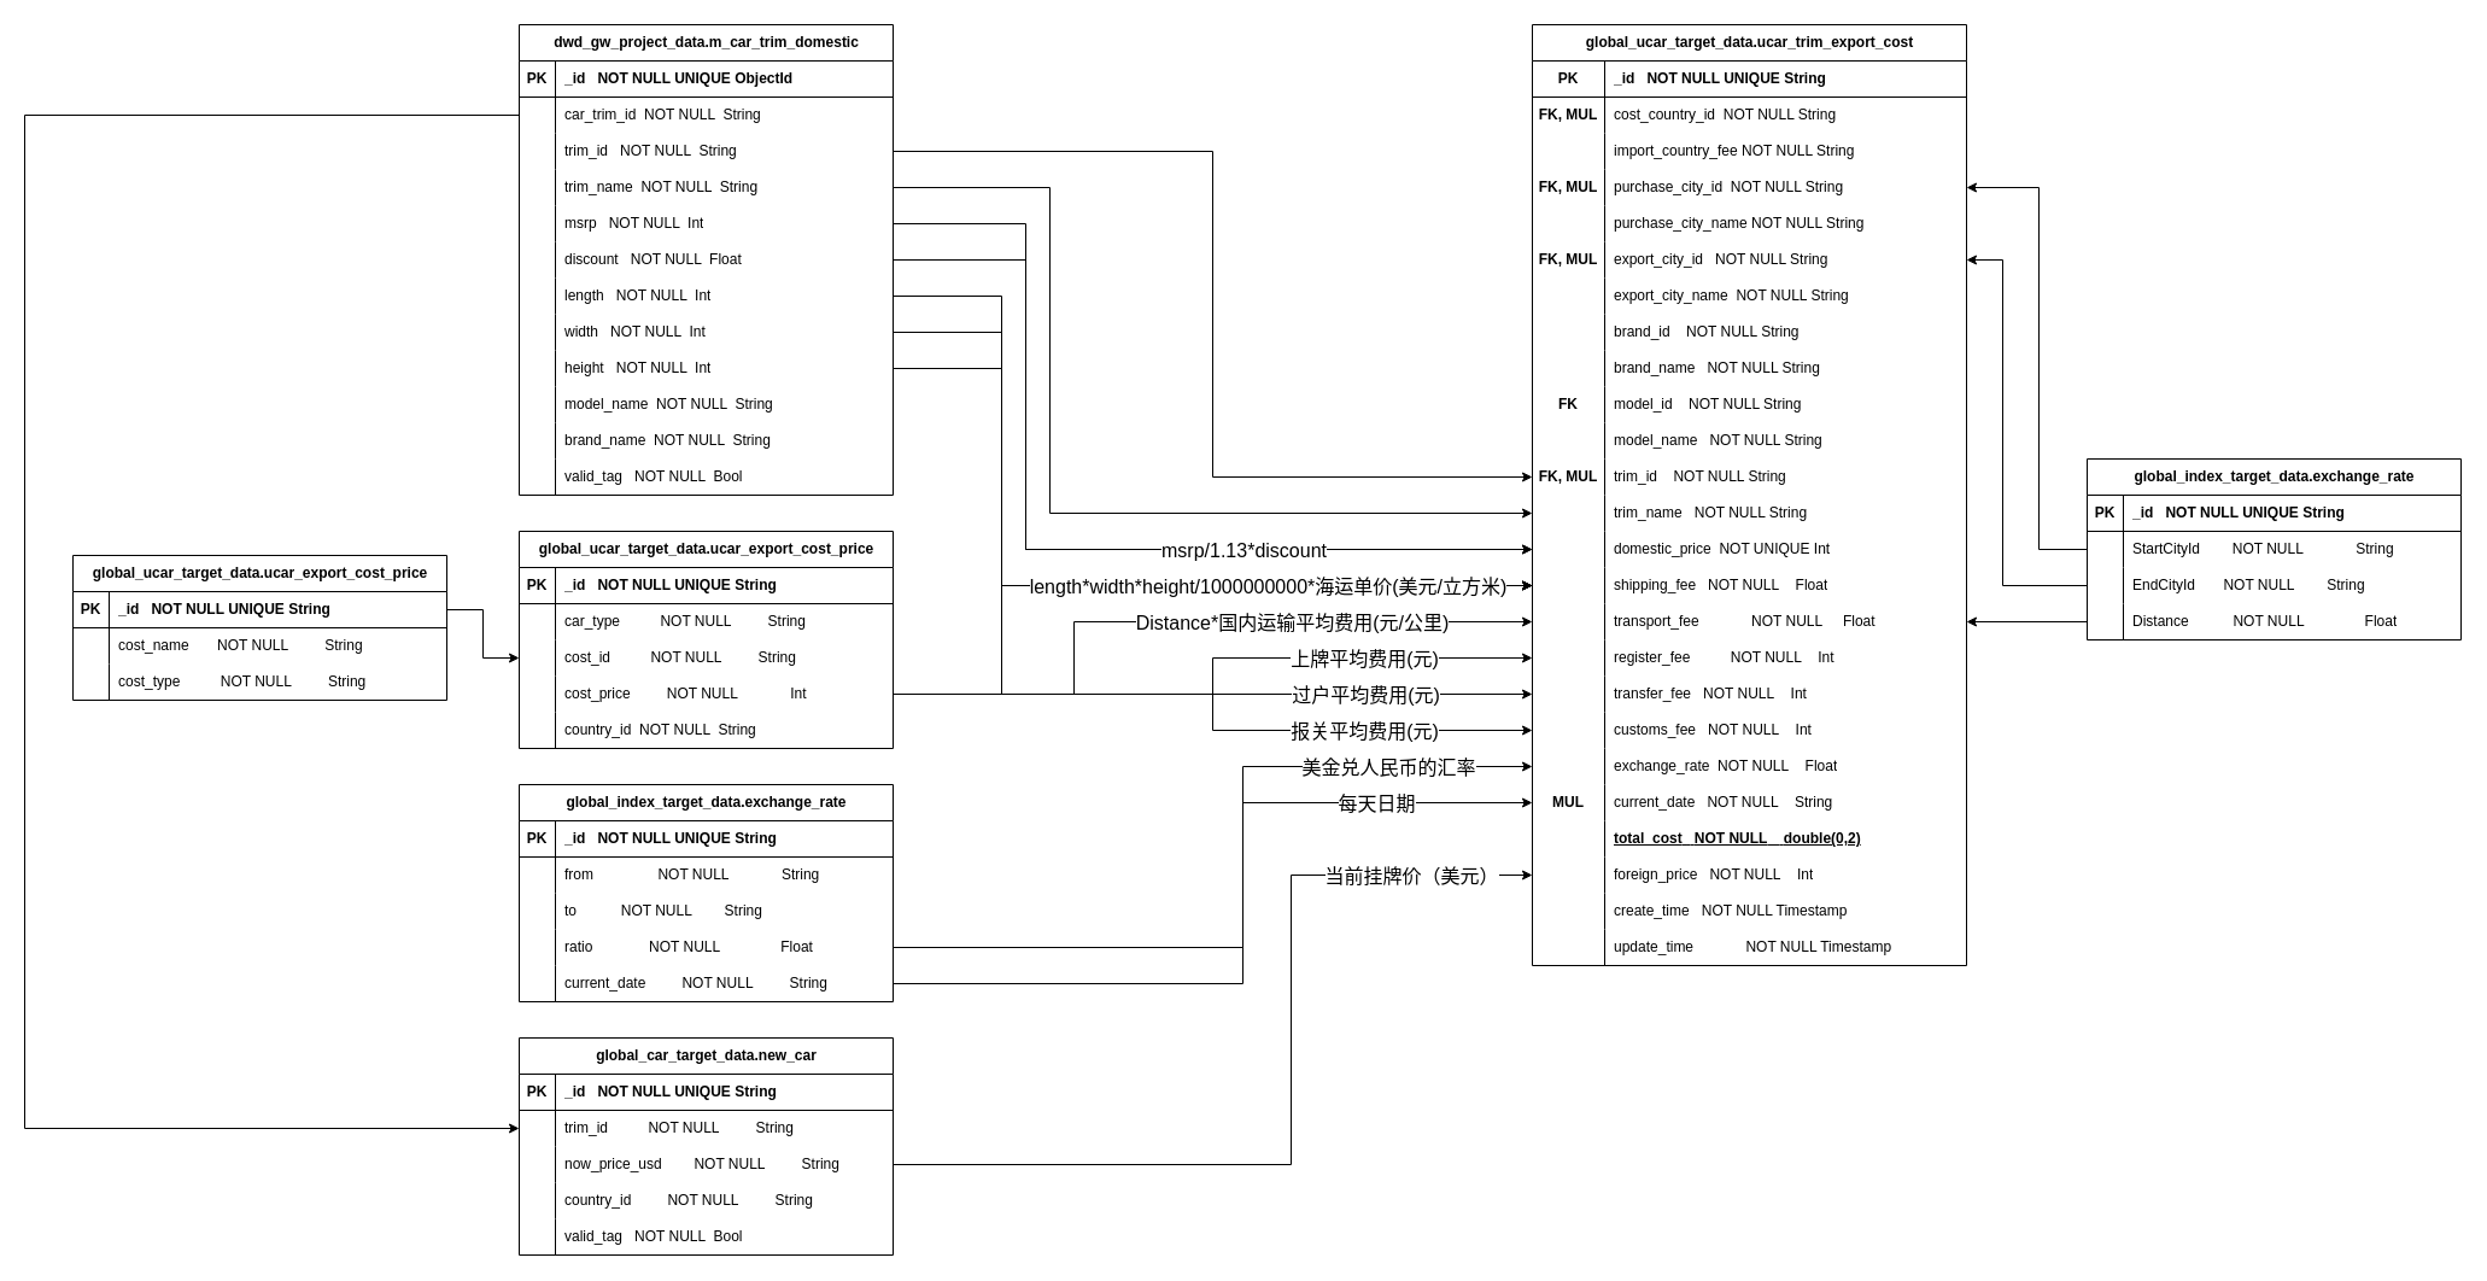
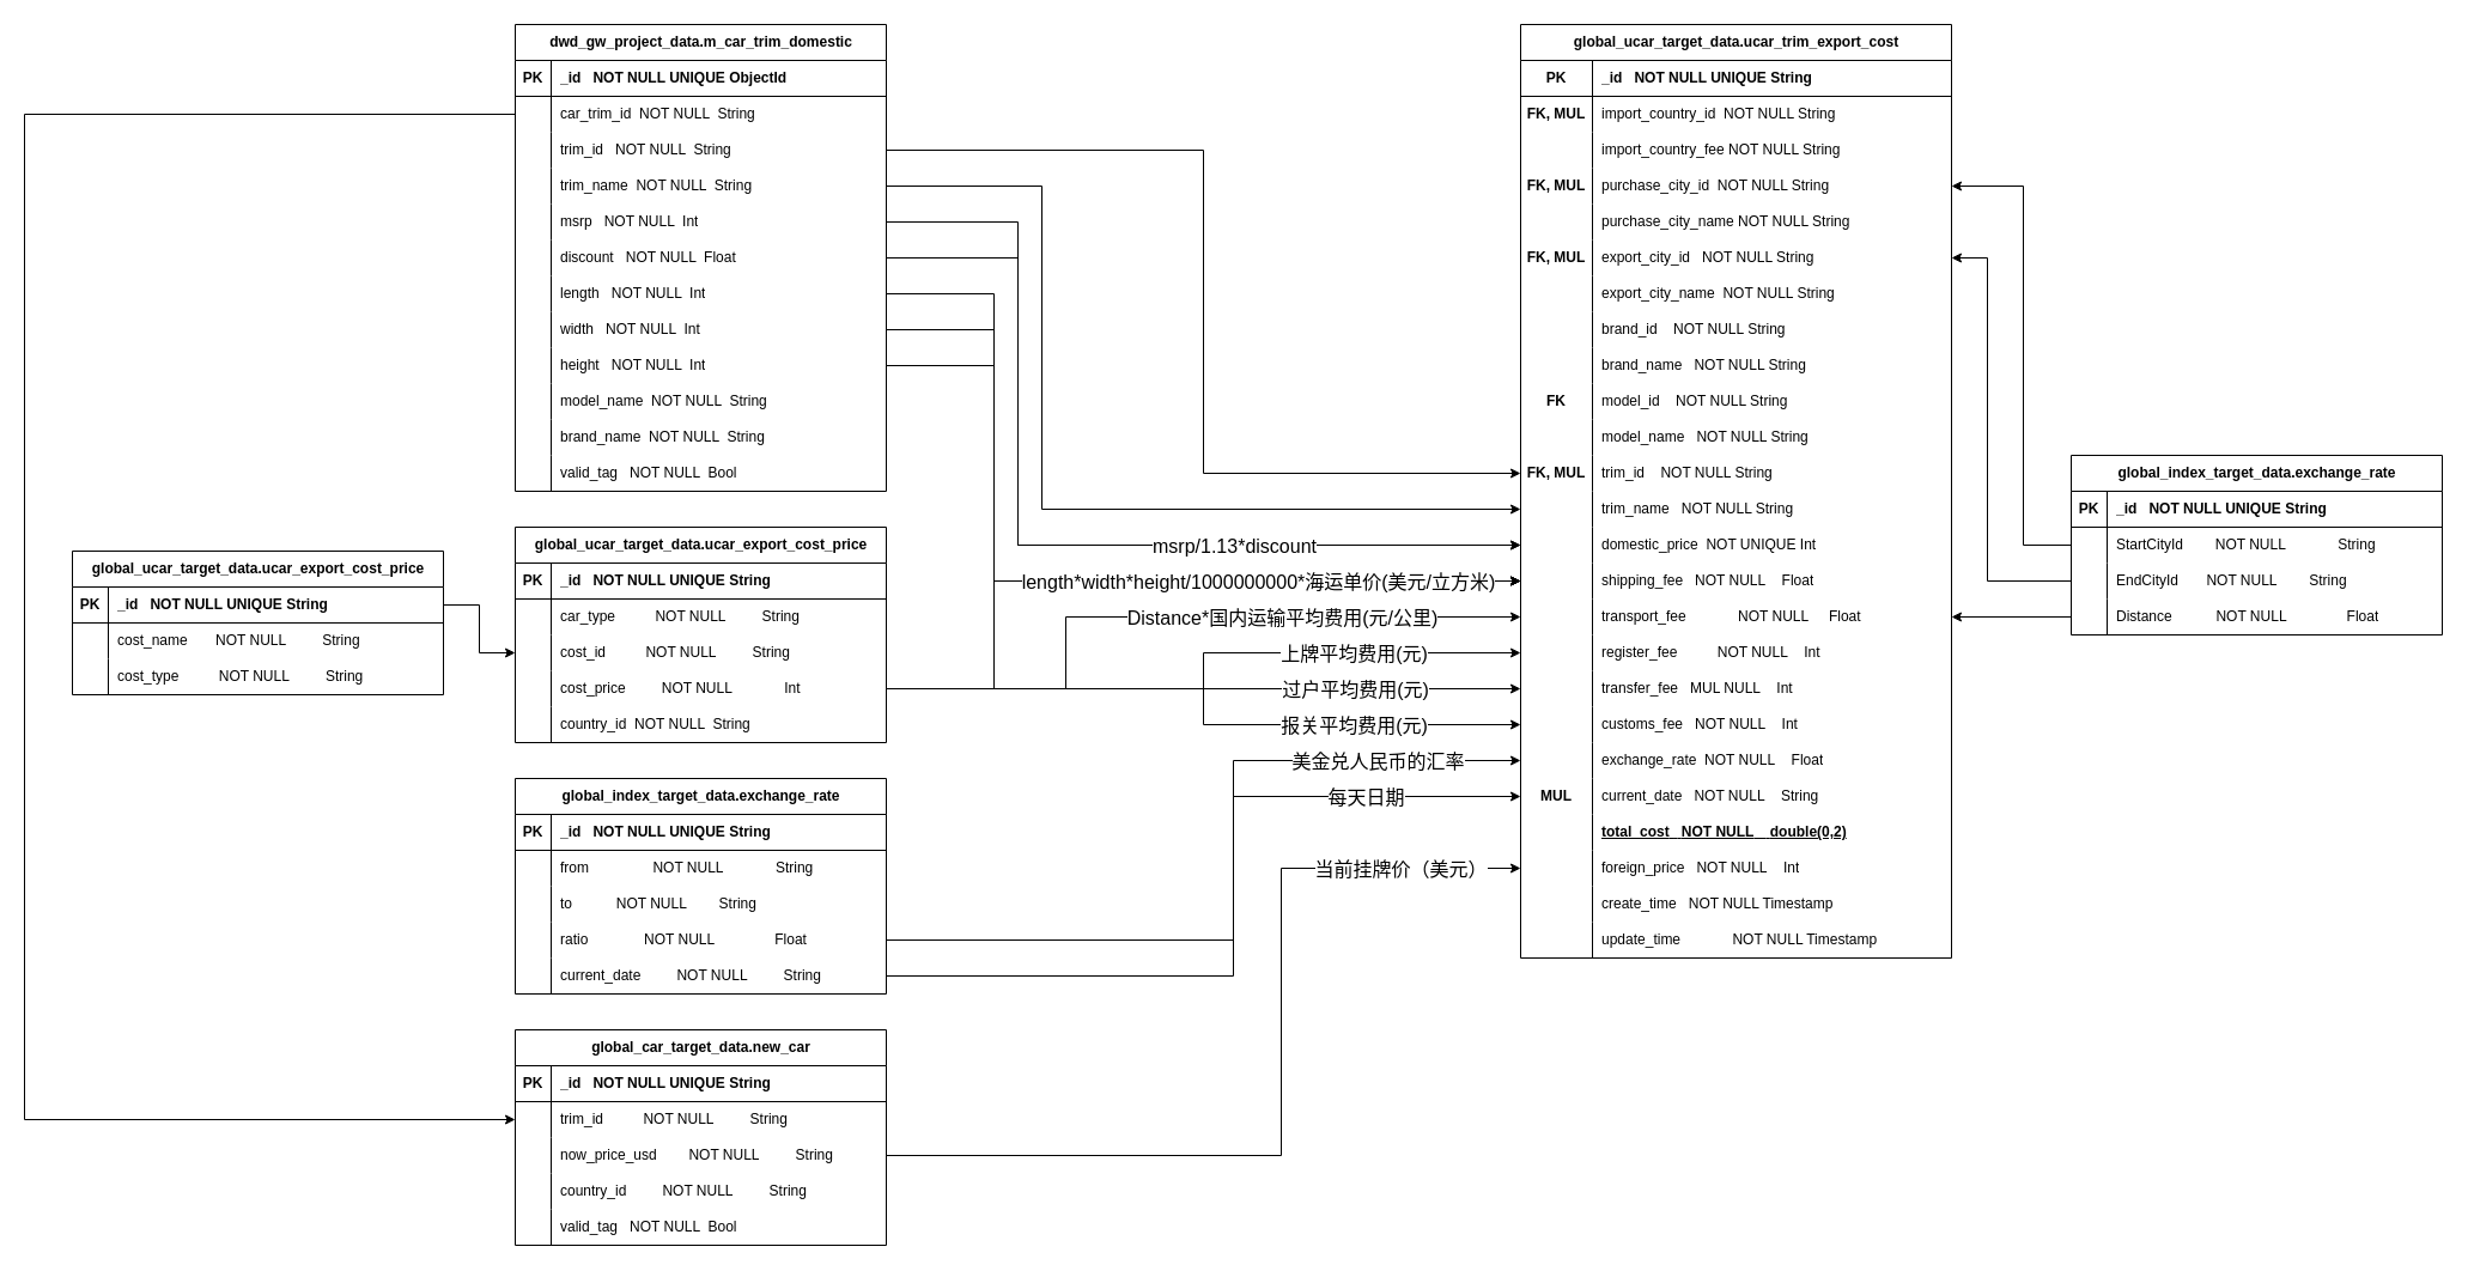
- <mxCell id="9" value="cost_country_id&lt;span style=&quot;white-space: pre;&quot;&gt; &lt;span style=&quot;white-space: pre;&quot;&gt; &lt;/span&gt;N&lt;/span&gt;OT NULL&lt;span style=&quot;white-space: pre;&quot;&gt; &lt;/span&gt;String" style="shape=partialRectangle;connectable=0;fillColor=none;top=0;left=0;bottom=0;right=0;align=left;spacingLeft=6;overflow=hidden;whiteSpace=wrap;html=1;" vertex="1" parent="7"><mxGeometry x="60" width="300" height="30" as="geometry"><mxRectangle width="300" height="30" as="alternateBounds" /></mxGeometry></mxCell>
+ <mxCell id="9" value="import_country_id&lt;span style=&quot;white-space: pre;&quot;&gt; &lt;span style=&quot;white-space: pre;&quot;&gt; &lt;/span&gt;N&lt;/span&gt;OT NULL&lt;span style=&quot;white-space: pre;&quot;&gt; &lt;/span&gt;String" style="shape=partialRectangle;connectable=0;fillColor=none;top=0;left=0;bottom=0;right=0;align=left;spacingLeft=6;overflow=hidden;whiteSpace=wrap;html=1;" vertex="1" parent="7"><mxGeometry x="60" width="300" height="30" as="geometry"><mxRectangle width="300" height="30" as="alternateBounds" /></mxGeometry></mxCell>
- <mxCell id="57" value="transfer_fee&lt;span style=&quot;white-space: pre;&quot;&gt; &lt;span style=&quot;white-space: pre;&quot;&gt; &lt;/span&gt;&lt;/span&gt;&lt;span style=&quot;white-space: pre;&quot;&gt; &lt;/span&gt;NOT NULL&lt;span style=&quot;&quot;&gt;&lt;span style=&quot;white-space: pre;&quot;&gt;&amp;nbsp;&amp;nbsp;&amp;nbsp;&lt;span style=&quot;white-space: pre;&quot;&gt; &lt;/span&gt;&lt;/span&gt;&lt;/span&gt;Int" style="shape=partialRectangle;connectable=0;fillColor=none;top=0;left=0;bottom=0;right=0;align=left;spacingLeft=6;overflow=hidden;whiteSpace=wrap;html=1;" vertex="1" parent="55"><mxGeometry x="60" width="300" height="30" as="geometry"><mxRectangle width="300" height="30" as="alternateBounds" /></mxGeometry></mxCell>
+ <mxCell id="57" value="transfer_fee&lt;span style=&quot;white-space: pre;&quot;&gt; &lt;span style=&quot;white-space: pre;&quot;&gt; &lt;/span&gt;&lt;/span&gt;&lt;span style=&quot;white-space: pre;&quot;&gt; &lt;/span&gt;MUL NULL&lt;span style=&quot;&quot;&gt;&lt;span style=&quot;white-space: pre;&quot;&gt;&amp;nbsp;&amp;nbsp;&amp;nbsp;&lt;span style=&quot;white-space: pre;&quot;&gt; &lt;/span&gt;&lt;/span&gt;&lt;/span&gt;Int" style="shape=partialRectangle;connectable=0;fillColor=none;top=0;left=0;bottom=0;right=0;align=left;spacingLeft=6;overflow=hidden;whiteSpace=wrap;html=1;" vertex="1" parent="55"><mxGeometry x="60" width="300" height="30" as="geometry"><mxRectangle width="300" height="30" as="alternateBounds" /></mxGeometry></mxCell>
